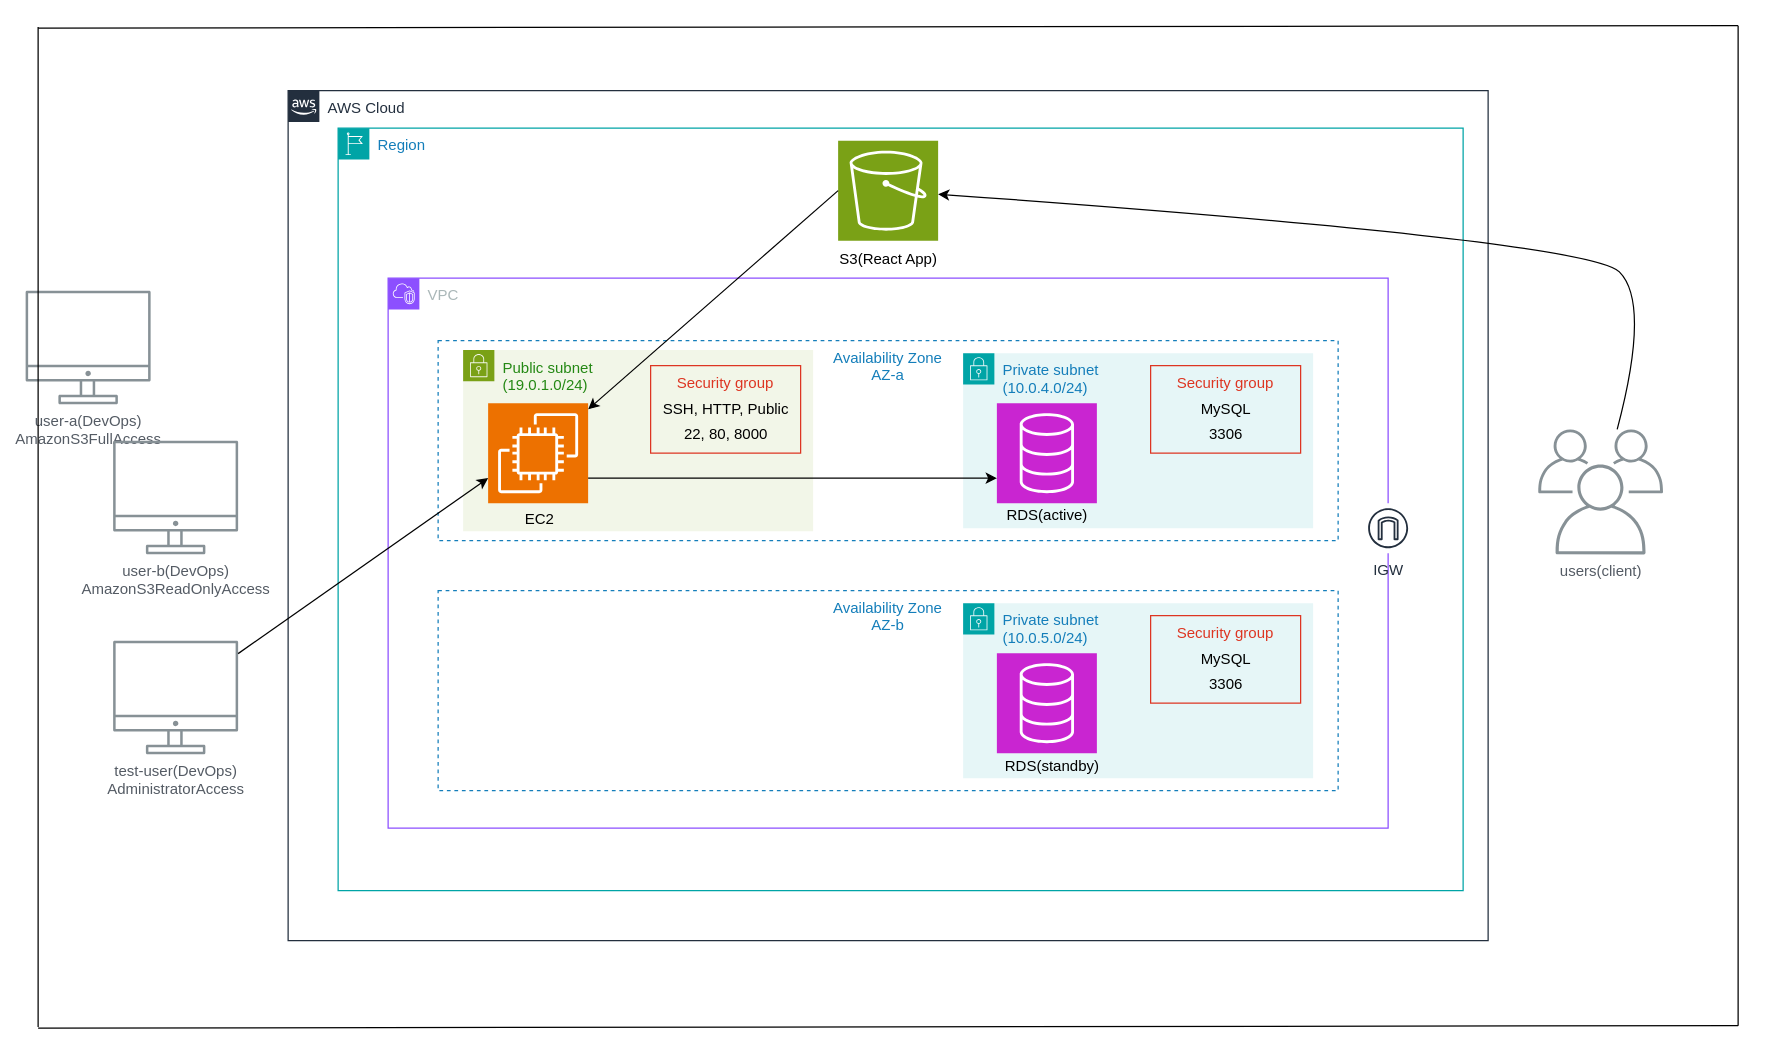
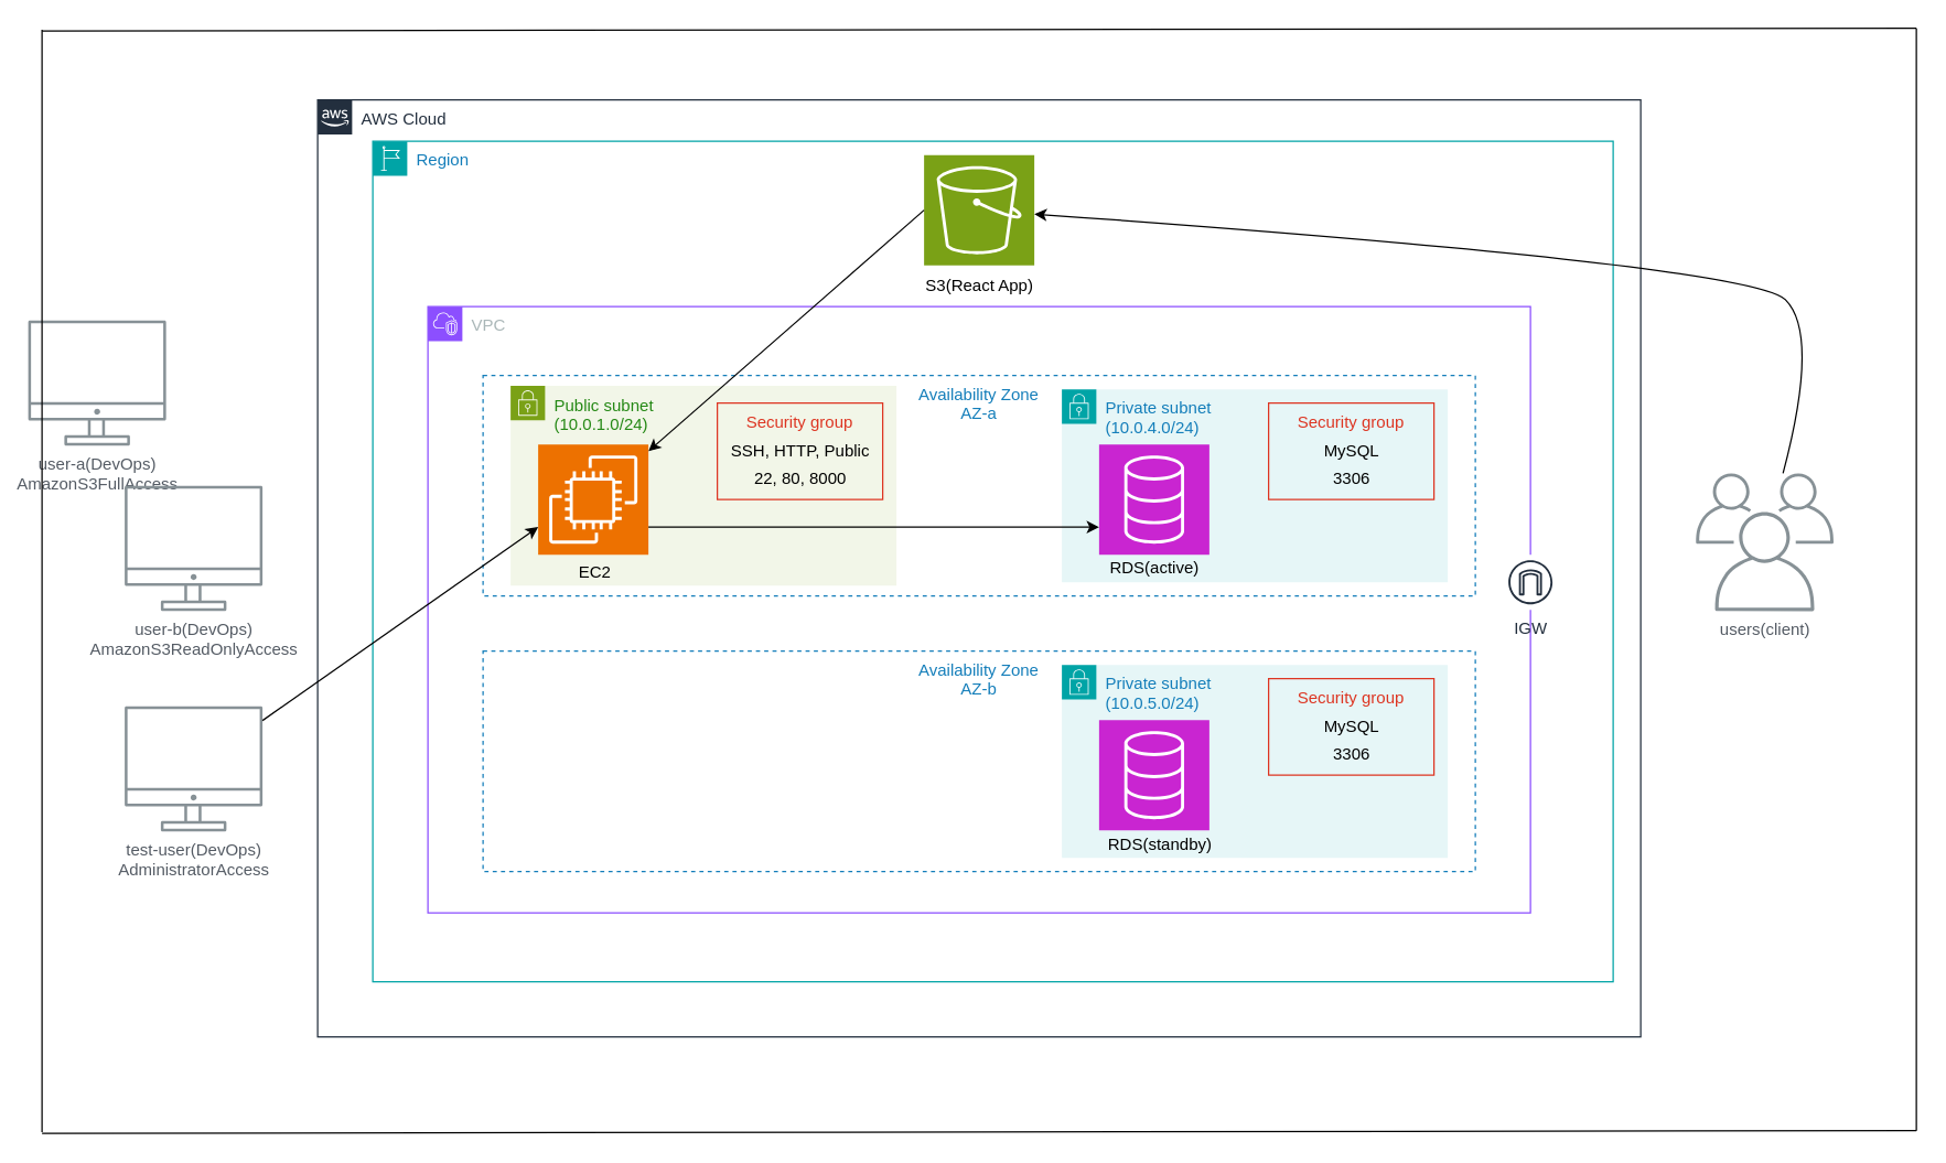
- <mxCell id="6" value="Public subnet&lt;div&gt;(19.0.1.0/24)&lt;/div&gt;" style="points=[[0,0],[0.25,0],[0.5,0],[0.75,0],[1,0],[1,0.25],[1,0.5],[1,0.75],[1,1],[0.75,1],[0.5,1],[0.25,1],[0,1],[0,0.75],[0,0.5],[0,0.25]];outlineConnect=0;gradientColor=none;html=1;whiteSpace=wrap;fontSize=12;fontStyle=0;container=1;pointerEvents=0;collapsible=0;recursiveResize=0;shape=mxgraph.aws4.group;grIcon=mxgraph.aws4.group_security_group;grStroke=0;strokeColor=#7AA116;fillColor=#F2F6E8;verticalAlign=top;align=left;spacingLeft=30;fontColor=#248814;dashed=0;" parent="4" vertex="1"><mxGeometry x="60" y="57.5" width="280" height="145" as="geometry" /></mxCell>
+ <mxCell id="6" value="Public subnet&lt;div&gt;(10.0.1.0/24)&lt;/div&gt;" style="points=[[0,0],[0.25,0],[0.5,0],[0.75,0],[1,0],[1,0.25],[1,0.5],[1,0.75],[1,1],[0.75,1],[0.5,1],[0.25,1],[0,1],[0,0.75],[0,0.5],[0,0.25]];outlineConnect=0;gradientColor=none;html=1;whiteSpace=wrap;fontSize=12;fontStyle=0;container=1;pointerEvents=0;collapsible=0;recursiveResize=0;shape=mxgraph.aws4.group;grIcon=mxgraph.aws4.group_security_group;grStroke=0;strokeColor=#7AA116;fillColor=#F2F6E8;verticalAlign=top;align=left;spacingLeft=30;fontColor=#248814;dashed=0;" parent="4" vertex="1"><mxGeometry x="60" y="57.5" width="280" height="145" as="geometry" /></mxCell>
